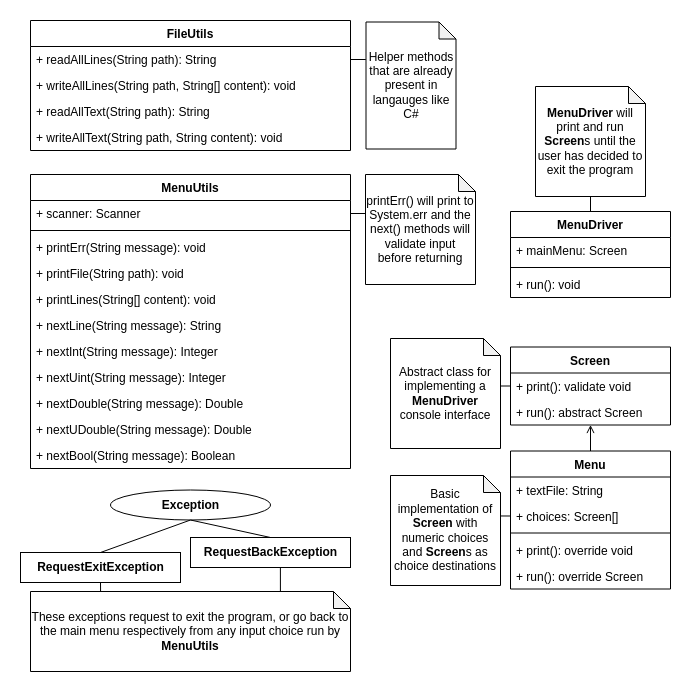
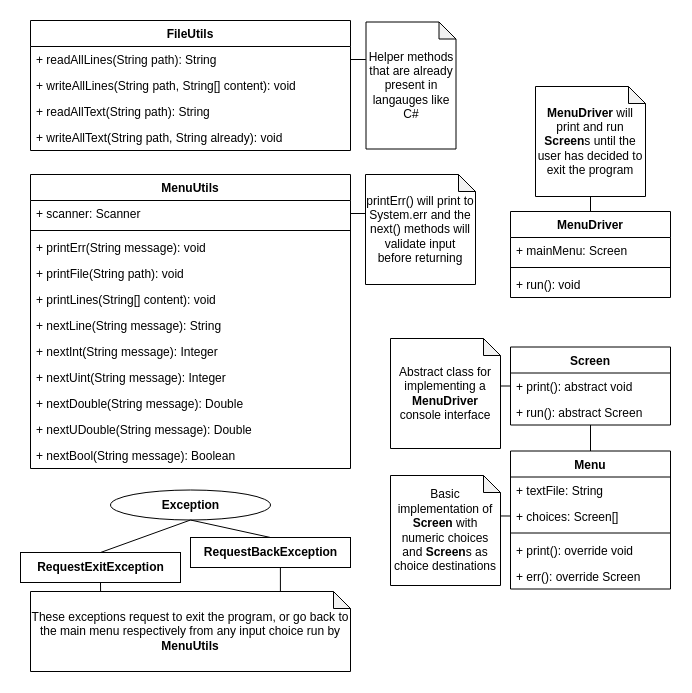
- <mxCell id="6" value="+ writeAllText(String path, String content): void&#10;&#10;&#10;" style="text;strokeColor=none;fillColor=none;align=left;verticalAlign=top;spacingLeft=4;spacingRight=4;overflow=hidden;rotatable=0;points=[[0,0.5],[1,0.5]];portConstraint=eastwest;" vertex="1" parent="2"><mxGeometry y="104" width="320" height="26" as="geometry" /></mxCell>
+ <mxCell id="6" value="+ writeAllText(String path, String already): void&#10;&#10;&#10;" style="text;strokeColor=none;fillColor=none;align=left;verticalAlign=top;spacingLeft=4;spacingRight=4;overflow=hidden;rotatable=0;points=[[0,0.5],[1,0.5]];portConstraint=eastwest;" vertex="1" parent="2"><mxGeometry y="104" width="320" height="26" as="geometry" /></mxCell>
- <mxCell id="26" value="+ print(): validate void" style="text;strokeColor=none;fillColor=none;align=left;verticalAlign=top;spacingLeft=4;spacingRight=4;overflow=hidden;rotatable=0;points=[[0,0.5],[1,0.5]];portConstraint=eastwest;" vertex="1" parent="25"><mxGeometry y="26" width="160" height="26" as="geometry" /></mxCell>
+ <mxCell id="26" value="+ print(): abstract void" style="text;strokeColor=none;fillColor=none;align=left;verticalAlign=top;spacingLeft=4;spacingRight=4;overflow=hidden;rotatable=0;points=[[0,0.5],[1,0.5]];portConstraint=eastwest;" vertex="1" parent="25"><mxGeometry y="26" width="160" height="26" as="geometry" /></mxCell>
- <mxCell id="28" value="" style="endArrow=open;html=1;entryX=0.5;entryY=1;entryDx=0;entryDy=0;exitX=0.5;exitY=0;exitDx=0;exitDy=0;" edge="1" parent="1" source="19" target="25"><mxGeometry width="50" height="50" relative="1" as="geometry"><mxPoint x="150" y="666.5" as="sourcePoint" /><mxPoint x="200" y="616.5" as="targetPoint" /></mxGeometry></mxCell>
+ <mxCell id="28" value="" style="endArrow=none;html=1;entryX=0.5;entryY=1;entryDx=0;entryDy=0;exitX=0.5;exitY=0;exitDx=0;exitDy=0;" edge="1" parent="1" source="19" target="25"><mxGeometry width="50" height="50" relative="1" as="geometry"><mxPoint x="150" y="666.5" as="sourcePoint" /><mxPoint x="200" y="616.5" as="targetPoint" /></mxGeometry></mxCell>
- <mxCell id="24" value="+ run(): override Screen" style="text;strokeColor=none;fillColor=none;align=left;verticalAlign=top;spacingLeft=4;spacingRight=4;overflow=hidden;rotatable=0;points=[[0,0.5],[1,0.5]];portConstraint=eastwest;" vertex="1" parent="19"><mxGeometry y="112" width="160" height="26" as="geometry" /></mxCell>
+ <mxCell id="24" value="+ err(): override Screen" style="text;strokeColor=none;fillColor=none;align=left;verticalAlign=top;spacingLeft=4;spacingRight=4;overflow=hidden;rotatable=0;points=[[0,0.5],[1,0.5]];portConstraint=eastwest;" vertex="1" parent="19"><mxGeometry y="112" width="160" height="26" as="geometry" /></mxCell>
